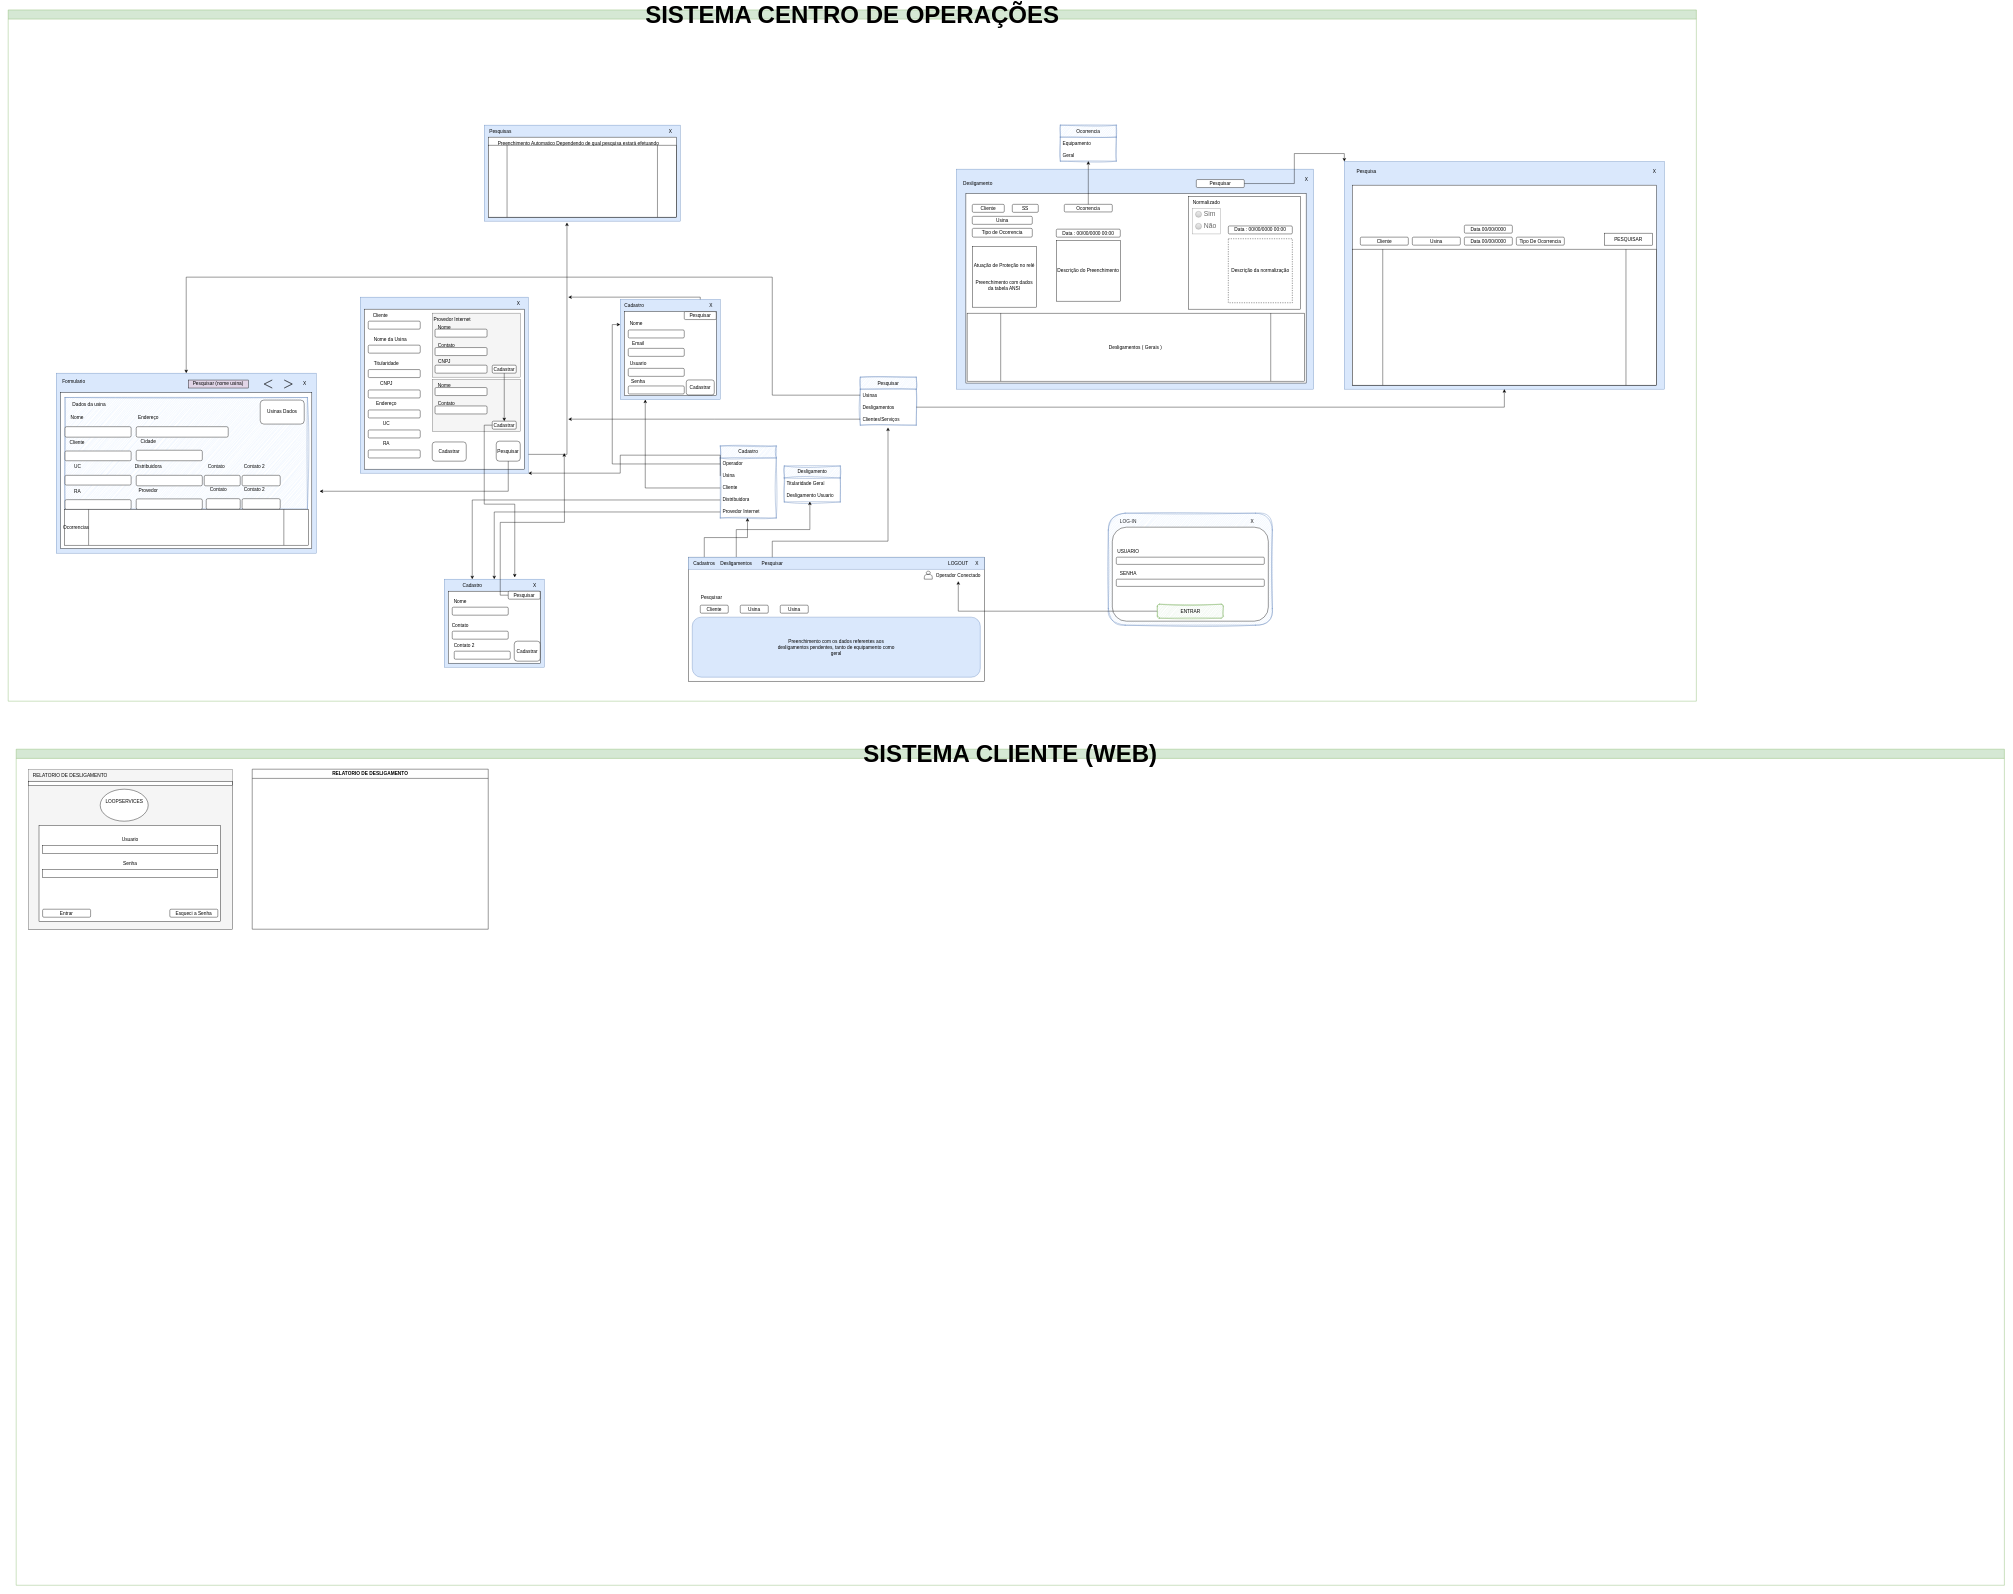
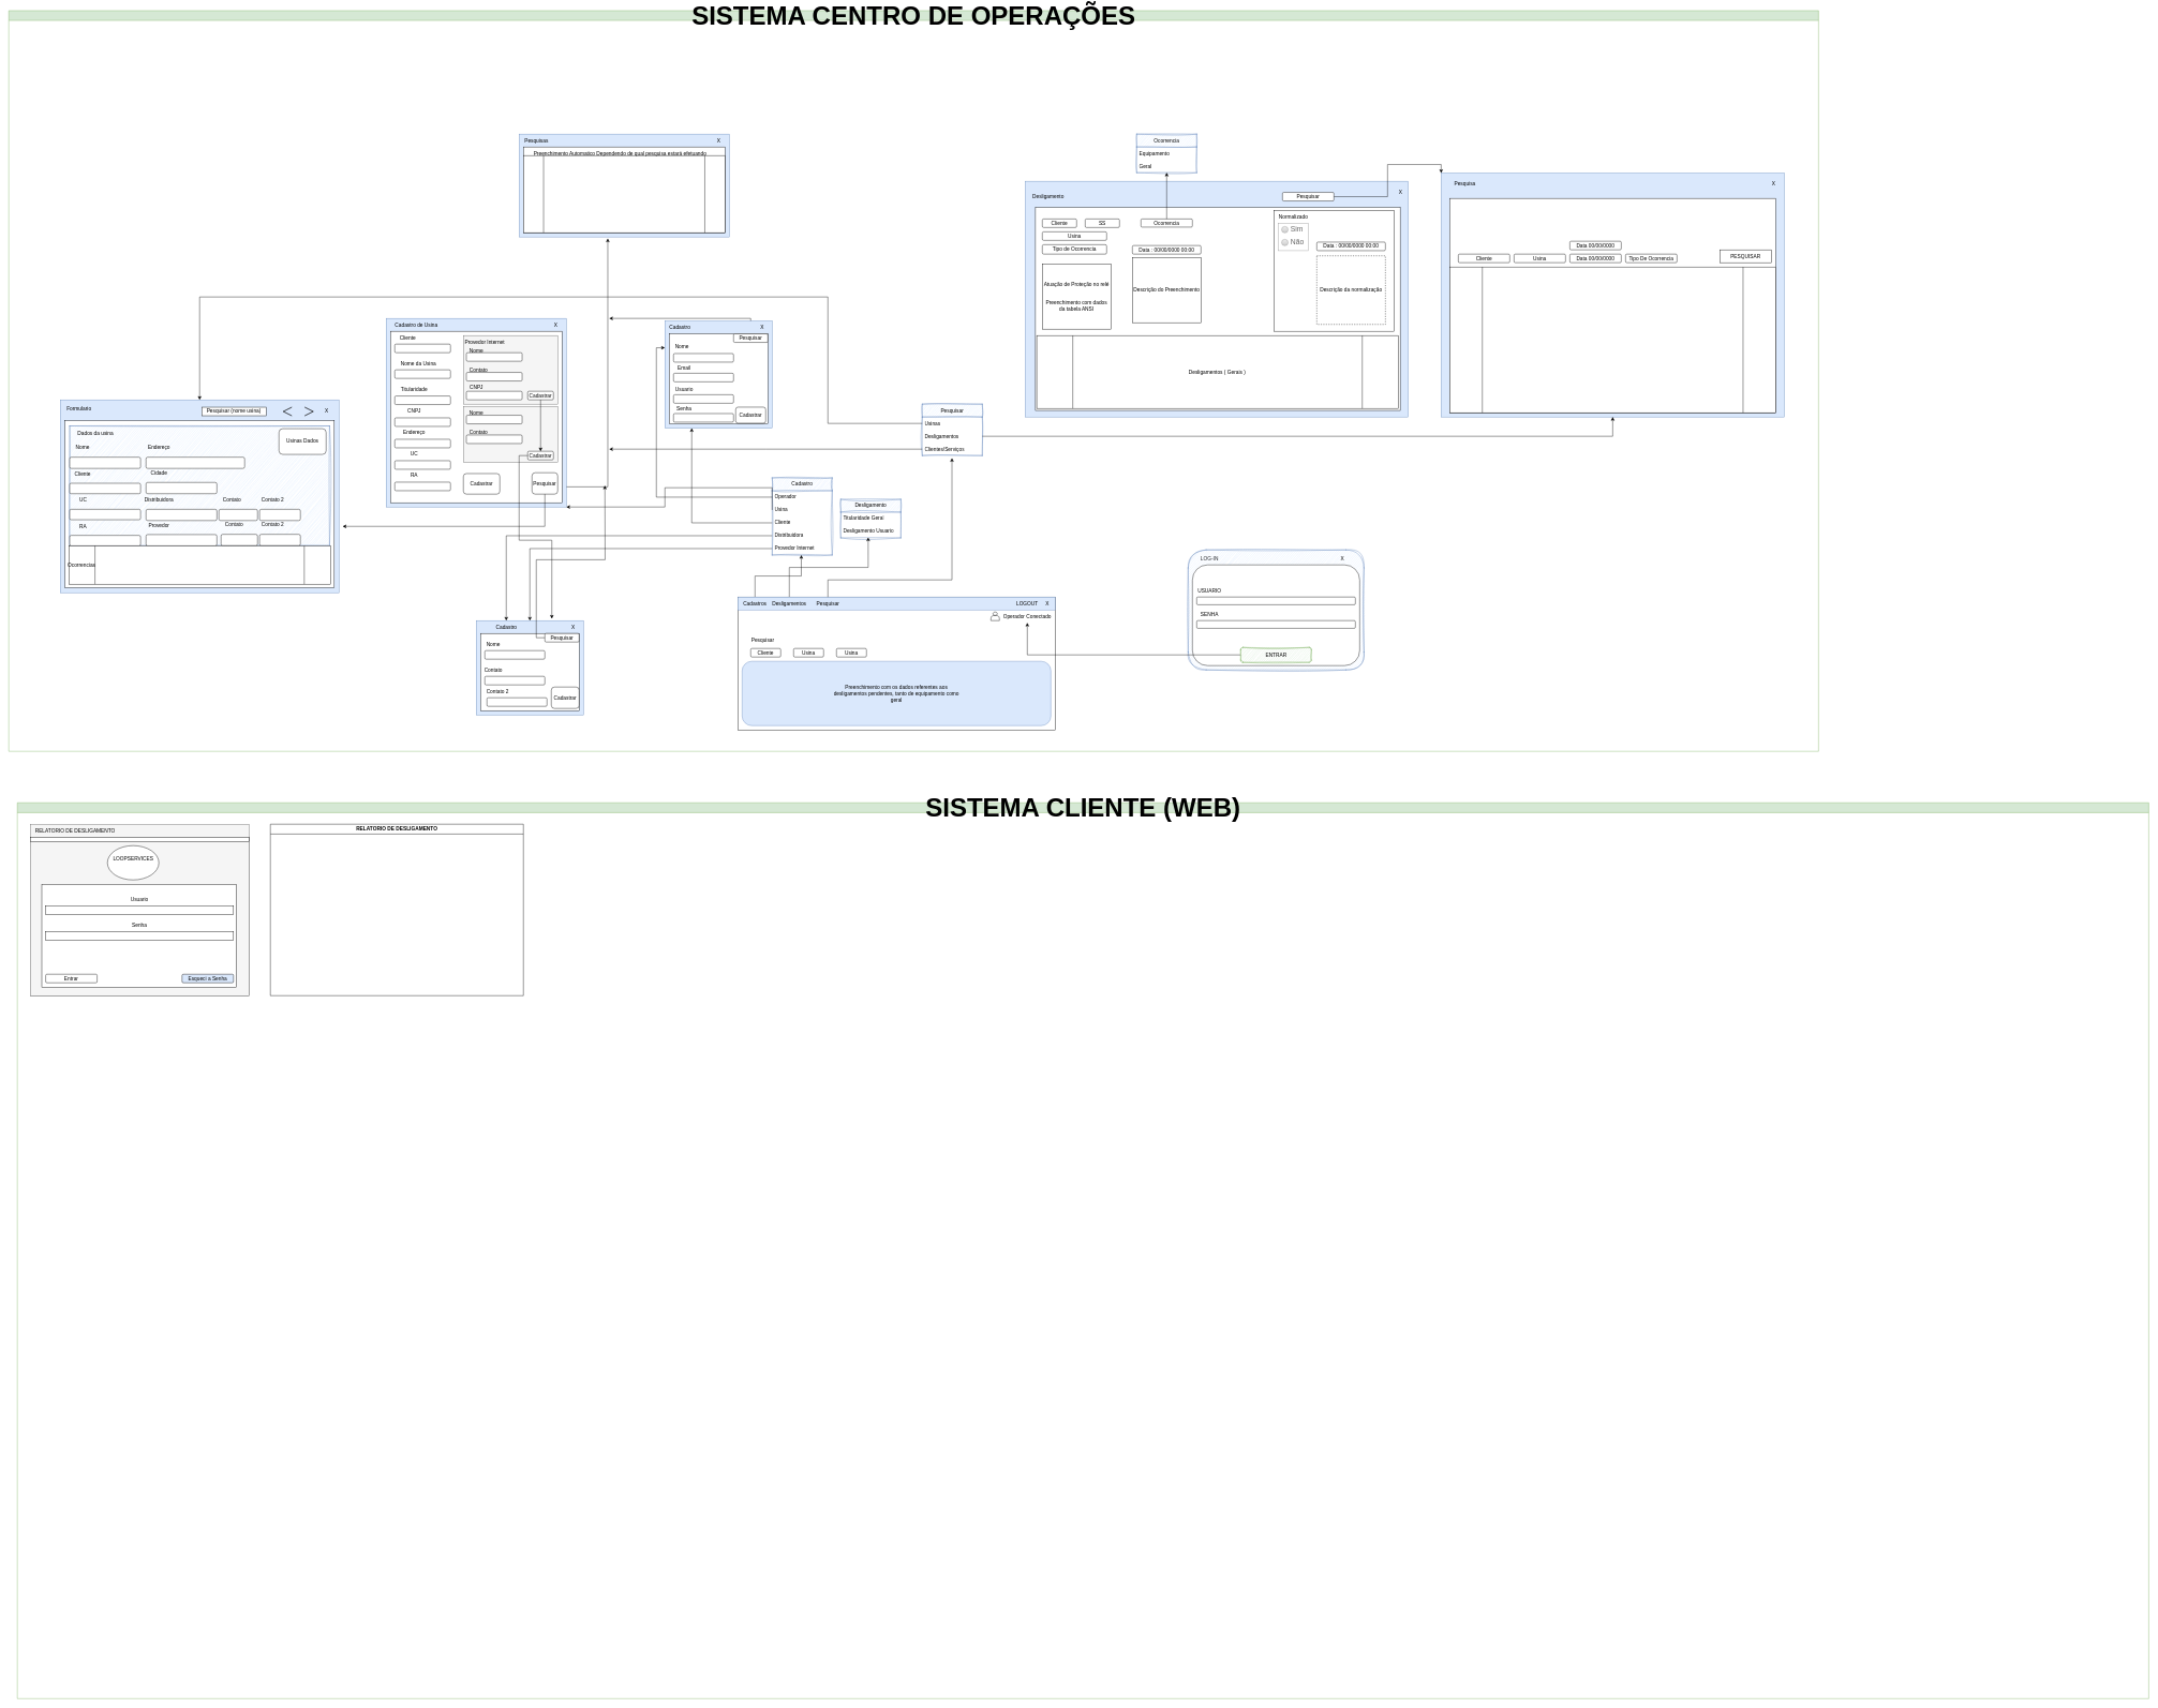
- <mxCell id="168" value="SS" style="rounded=1;whiteSpace=wrap;html=1;" parent="159" vertex="1"><mxGeometry x="140" y="88" width="65" height="20" as="geometry" /></mxCell>
+ <mxCell id="168" value="SS" style="rounded=1;whiteSpace=wrap;html=1;" parent="159" vertex="1"><mxGeometry x="140" y="88" width="80" height="20" as="geometry" /></mxCell>
+ <mxCell id="73" value="Cadastro de Usina" style="text;html=1;align=center;verticalAlign=middle;resizable=0;points=[];autosize=1;strokeColor=none;fillColor=none;" parent="70" vertex="1"><mxGeometry x="10" width="120" height="30" as="geometry" /></mxCell>
- <mxCell id="69" value="Pesquisar (nome usina)" style="rounded=0;whiteSpace=wrap;html=1;fillColor=#e1d5e7;" parent="33" vertex="1"><mxGeometry x="330" y="17.16" width="150" height="20" as="geometry" /></mxCell>
+ <mxCell id="69" value="Pesquisar (nome usina)" style="rounded=0;whiteSpace=wrap;html=1;" parent="33" vertex="1"><mxGeometry x="330" y="17.16" width="150" height="20" as="geometry" /></mxCell>
- <mxCell id="222" value="Esqueci a Senha" style="rounded=1;whiteSpace=wrap;html=1;" vertex="1" parent="209"><mxGeometry x="384" y="400" width="120" height="20" as="geometry" /></mxCell>
+ <mxCell id="222" value="Esqueci a Senha" style="rounded=1;whiteSpace=wrap;html=1;fillColor=#dae8fc;" vertex="1" parent="209"><mxGeometry x="384" y="400" width="120" height="20" as="geometry" /></mxCell>
